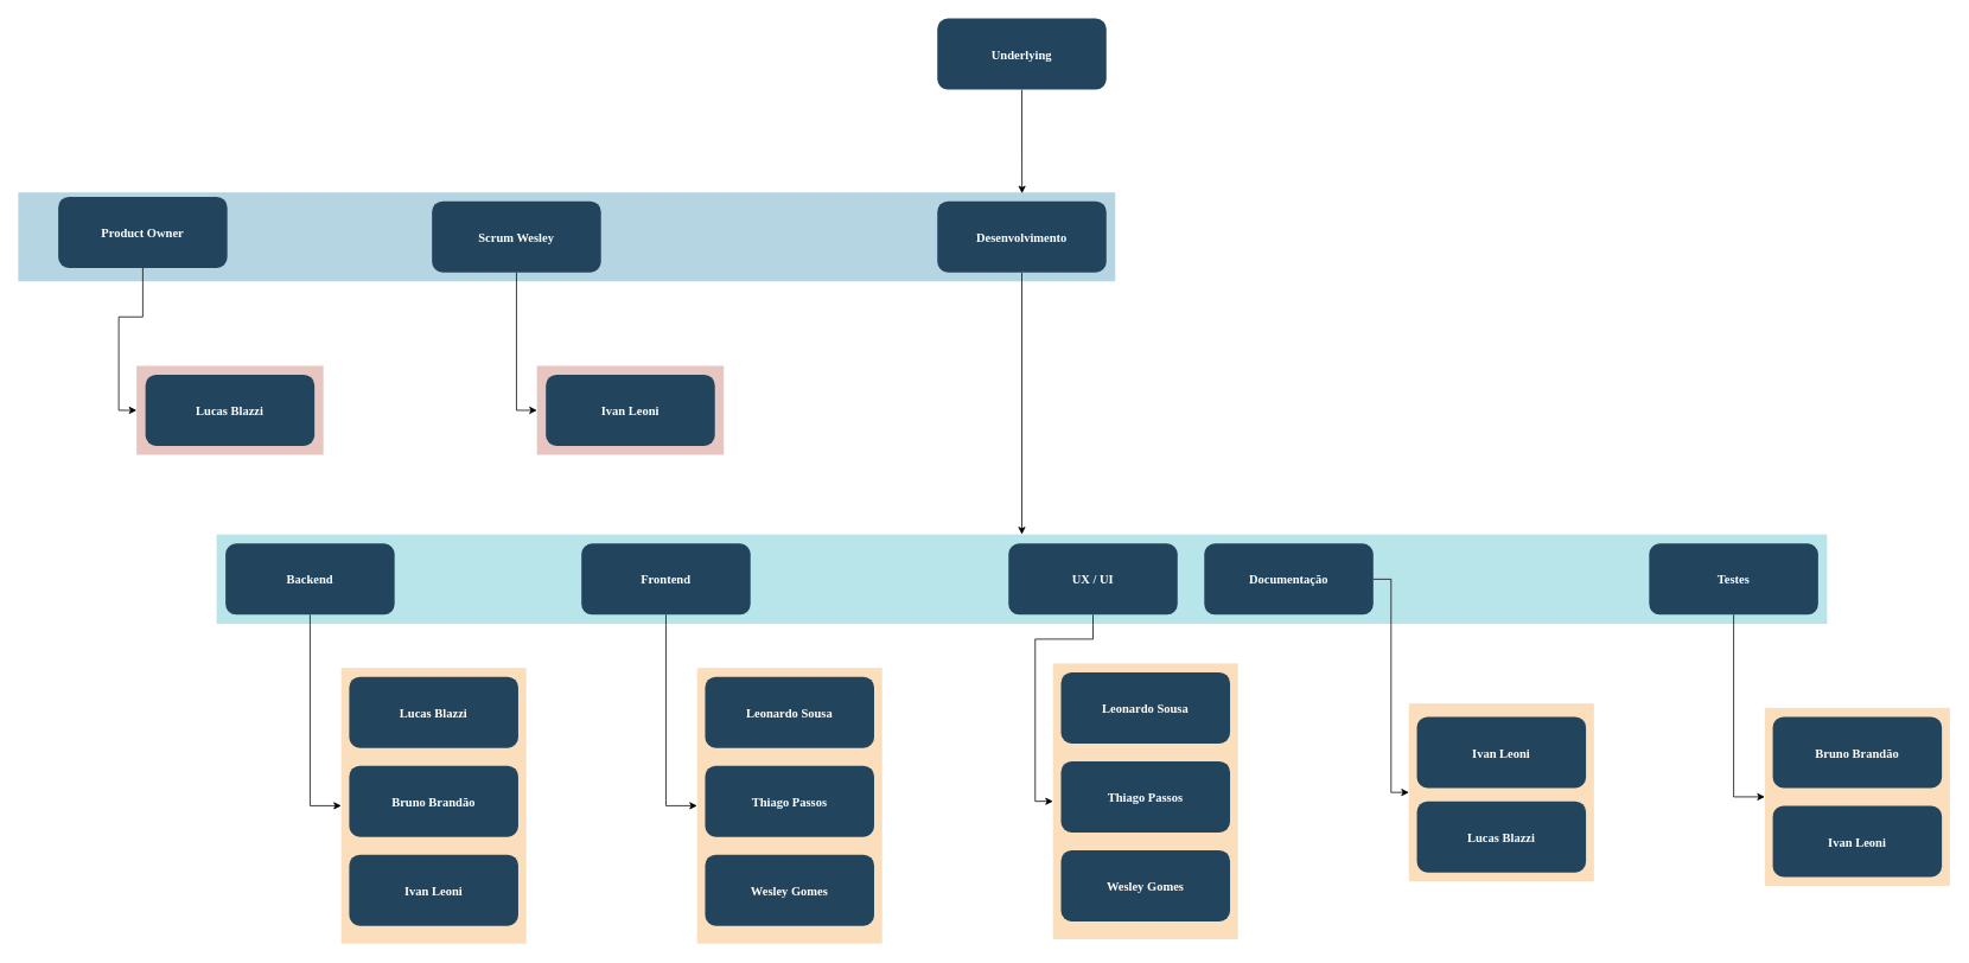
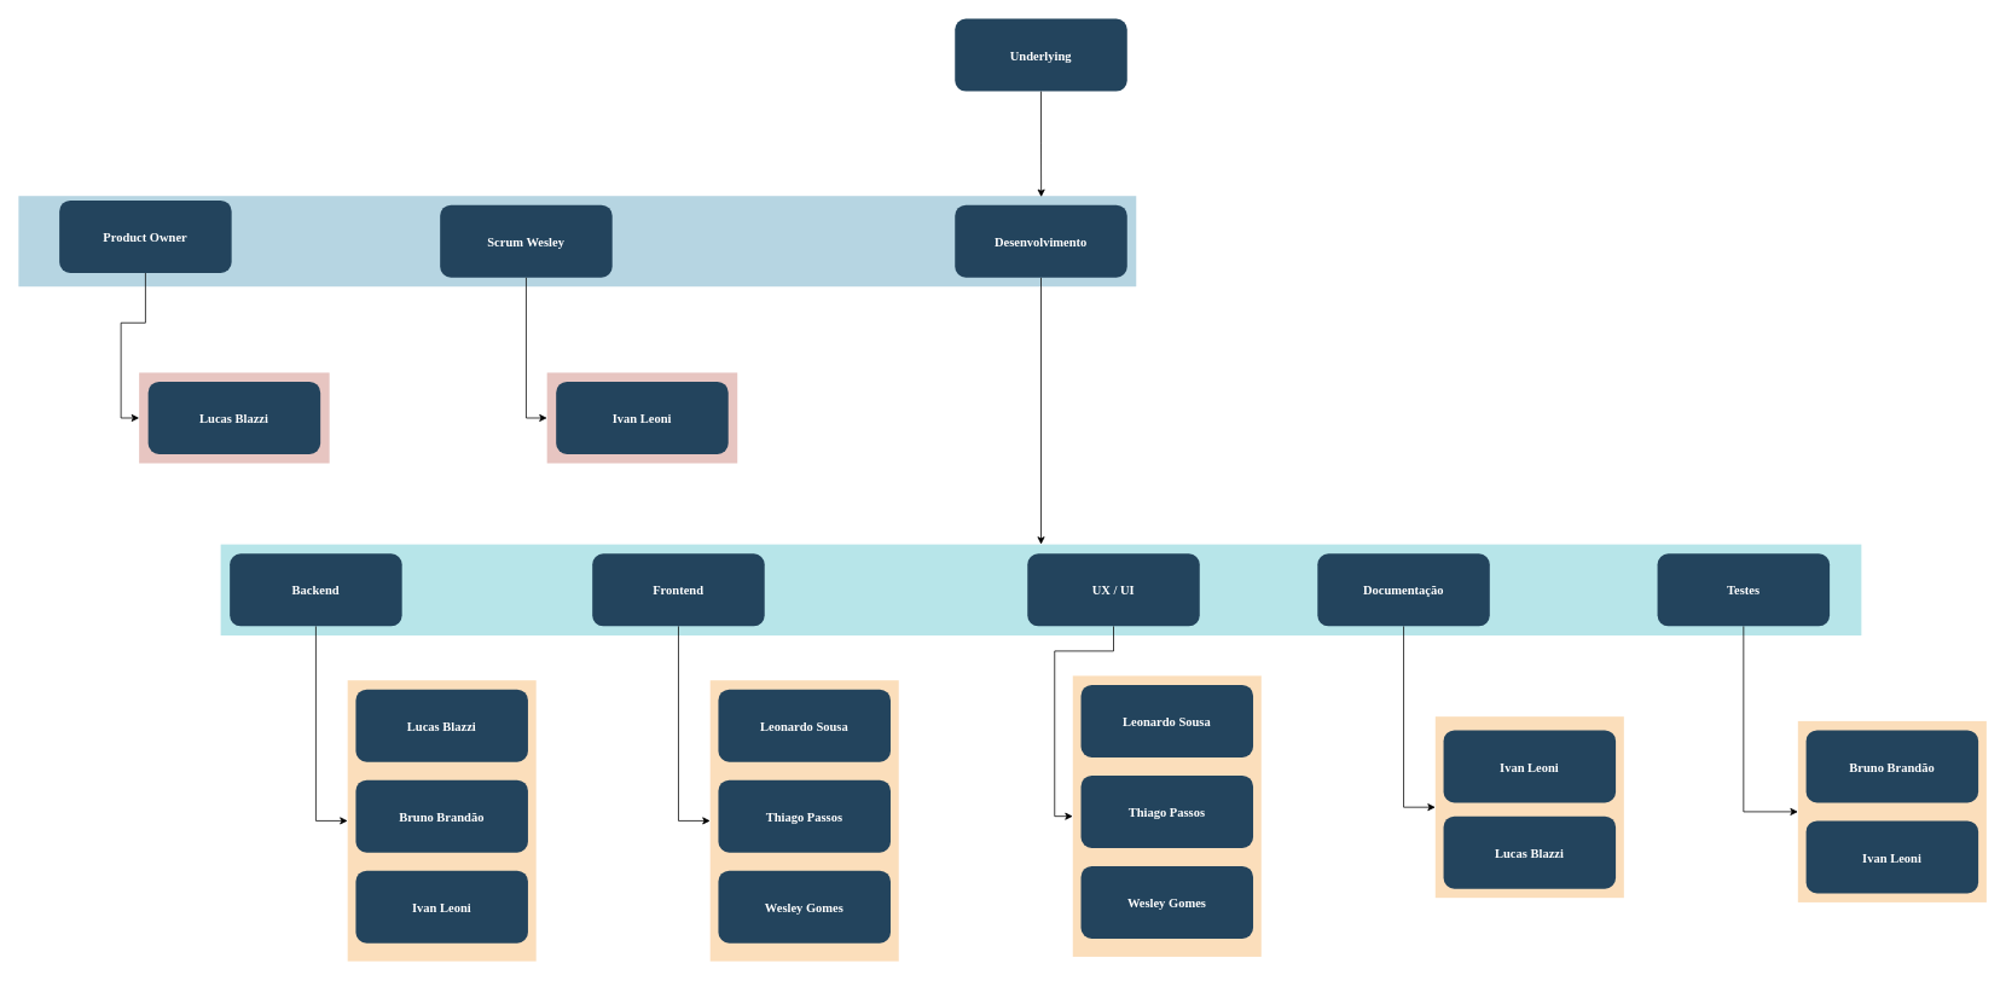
- <mxCell id="21" value="Documentação" style="rounded=1;fillColor=#23445D;gradientColor=none;strokeColor=none;fontColor=#FFFFFF;fontStyle=1;fontFamily=Tahoma;fontSize=14" vertex="1" parent="1"><mxGeometry x="1353" y="610.25" width="190" height="80" as="geometry" /></mxCell>
+ <mxCell id="21" value="Documentação" style="rounded=1;fillColor=#23445D;gradientColor=none;strokeColor=none;fontColor=#FFFFFF;fontStyle=1;fontFamily=Tahoma;fontSize=14" vertex="1" parent="1"><mxGeometry x="1453" y="610.25" width="190" height="80" as="geometry" /></mxCell>
- <mxCell id="23" value="Testes" style="rounded=1;fillColor=#23445D;gradientColor=none;strokeColor=none;fontColor=#FFFFFF;fontStyle=1;fontFamily=Tahoma;fontSize=14" vertex="1" parent="1"><mxGeometry x="1853" y="610.25" width="190" height="80" as="geometry" /></mxCell>
+ <mxCell id="23" value="Testes" style="rounded=1;fillColor=#23445D;gradientColor=none;strokeColor=none;fontColor=#FFFFFF;fontStyle=1;fontFamily=Tahoma;fontSize=14" vertex="1" parent="1"><mxGeometry x="1828" y="610.25" width="190" height="80" as="geometry" /></mxCell>
